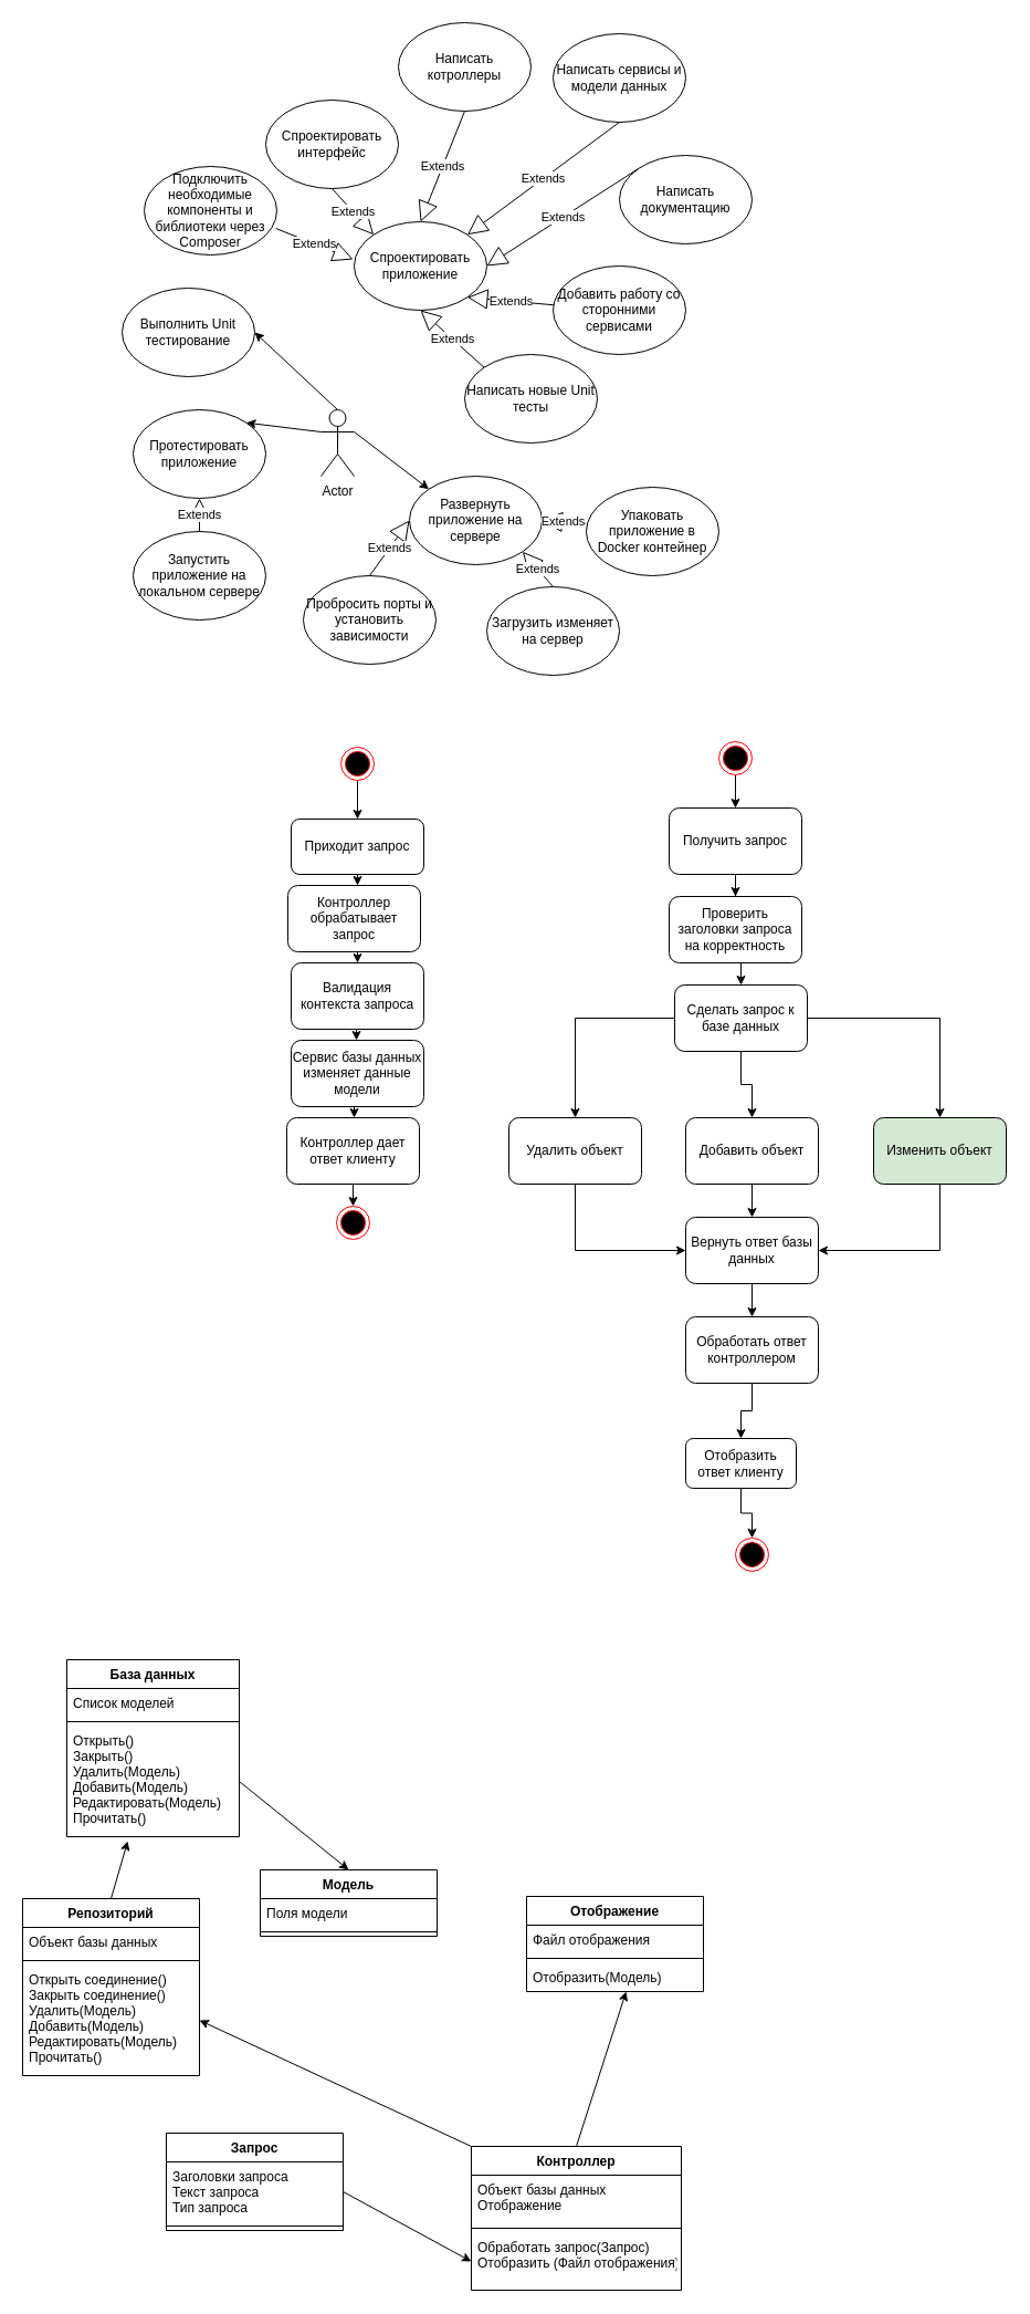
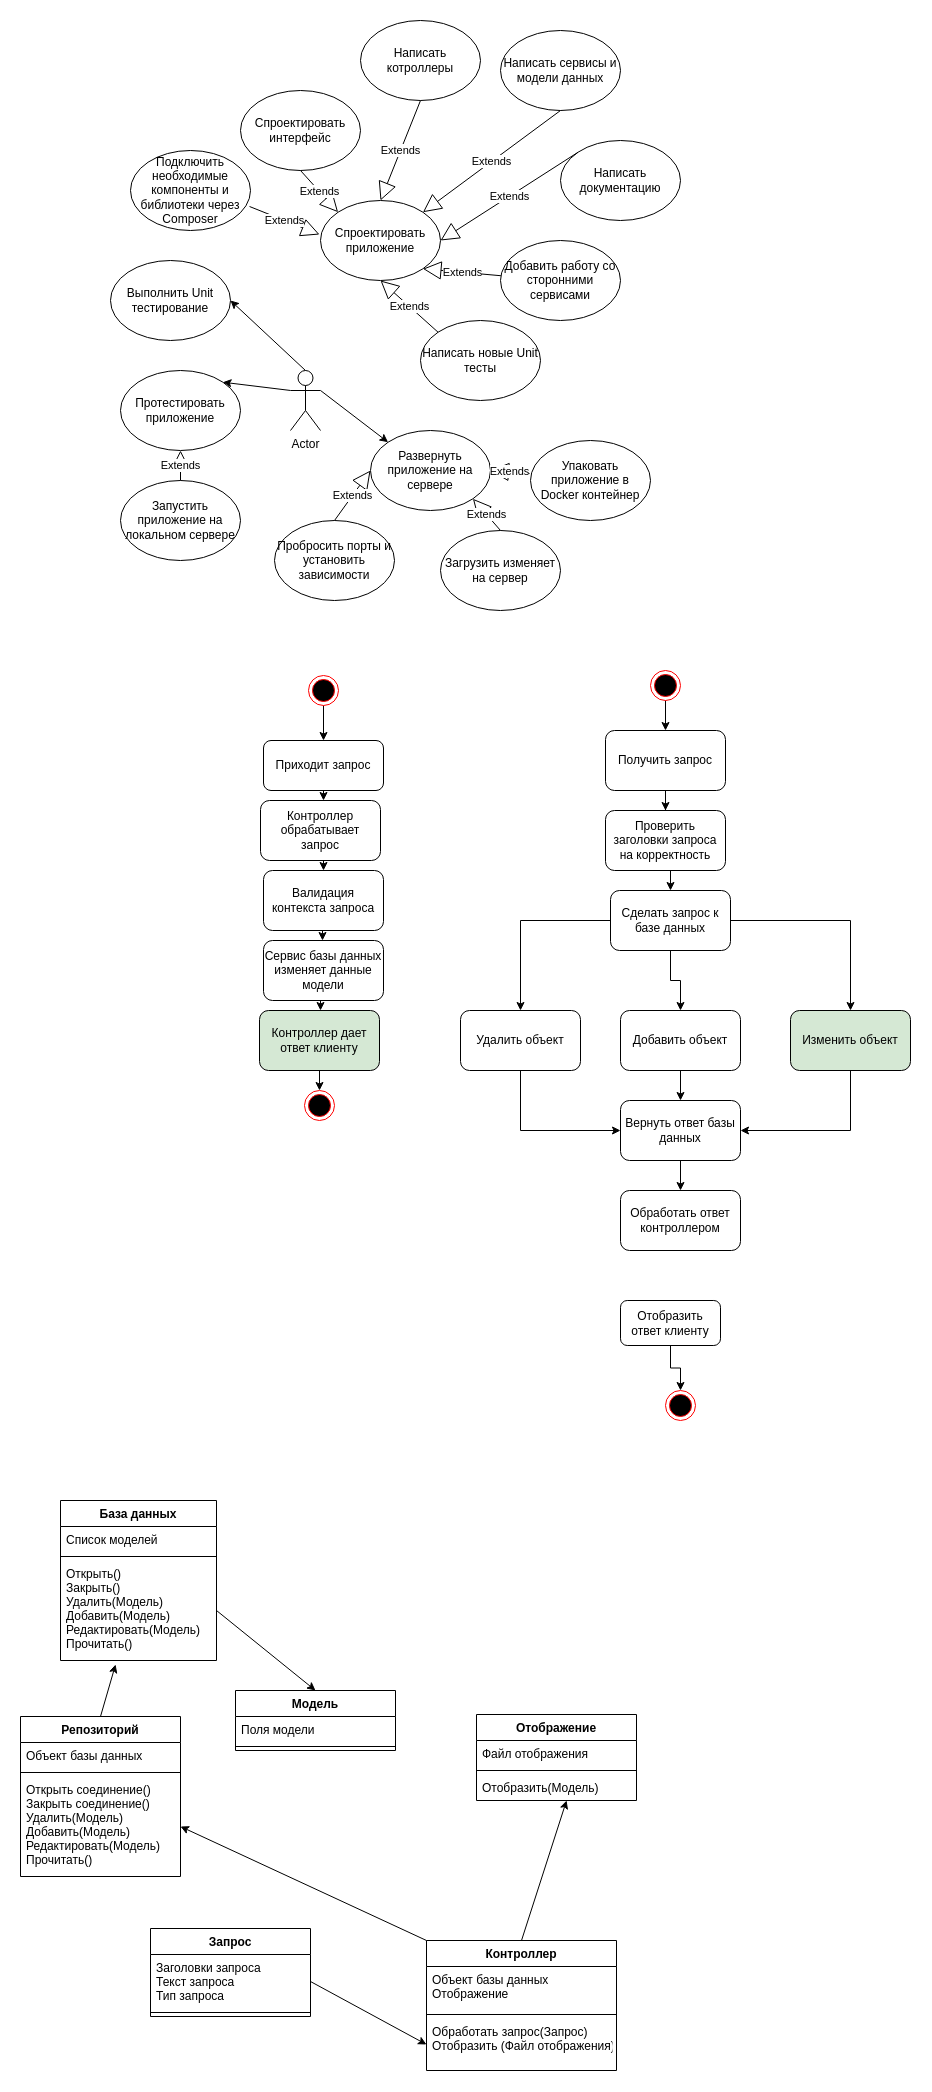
- <mxCell id="44" value="Контроллер дает ответ клиенту" style="rounded=1;whiteSpace=wrap;html=1;" parent="1" vertex="1"><mxGeometry x="259" y="1010" width="120" height="60" as="geometry" /></mxCell>
+ <mxCell id="44" value="Контроллер дает ответ клиенту" style="rounded=1;whiteSpace=wrap;html=1;fillColor=#d5e8d4;" parent="1" vertex="1"><mxGeometry x="259" y="1010" width="120" height="60" as="geometry" /></mxCell>
- <mxCell id="63" style="edgeStyle=orthogonalEdgeStyle;rounded=0;orthogonalLoop=1;jettySize=auto;html=1;exitX=0.5;exitY=1;exitDx=0;exitDy=0;entryX=0.5;entryY=0;entryDx=0;entryDy=0;" parent="1" source="64" target="66" edge="1"><mxGeometry relative="1" as="geometry" /></mxCell>
